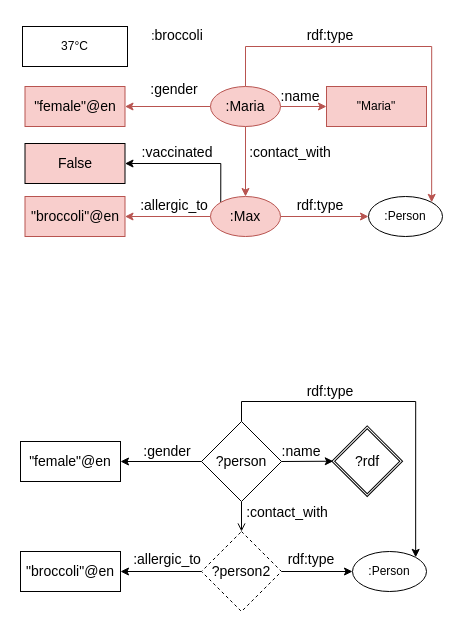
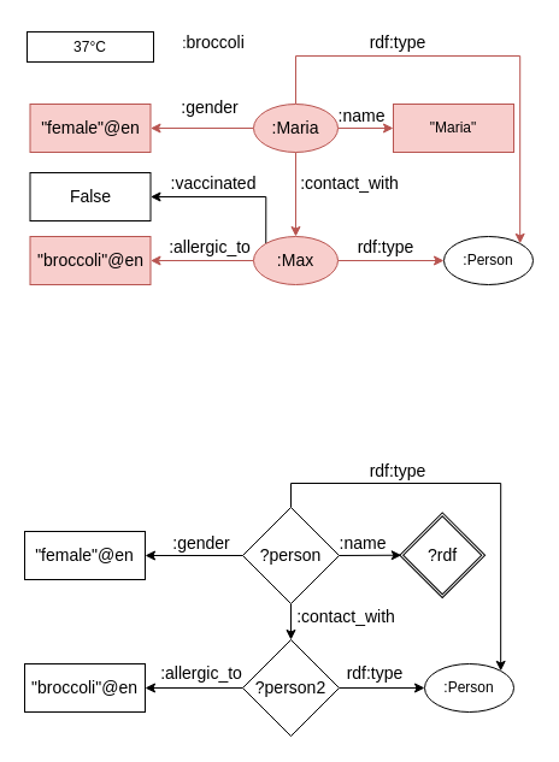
- <mxCell id="18" value="37°C" style="rounded=0;whiteSpace=wrap;html=1;" parent="1" vertex="1"><mxGeometry x="22" y="26" width="105" height="40" as="geometry" /></mxCell>
+ <mxCell id="18" value="37°C" style="rounded=0;whiteSpace=wrap;html=1;" parent="1" vertex="1"><mxGeometry x="22" y="26" width="105" height="25" as="geometry" /></mxCell>
- <mxCell id="14" value="&lt;font style=&quot;font-size: 14px&quot;&gt;False&lt;/font&gt;" style="rounded=0;whiteSpace=wrap;html=1;fillColor=#f8cecc;" parent="1" vertex="1"><mxGeometry x="24.5" y="143" width="100" height="40" as="geometry" /></mxCell>
+ <mxCell id="14" value="&lt;font style=&quot;font-size: 14px&quot;&gt;False&lt;/font&gt;" style="rounded=0;whiteSpace=wrap;html=1;" parent="1" vertex="1"><mxGeometry x="24.5" y="143" width="100" height="40" as="geometry" /></mxCell>
- <mxCell id="23" style="edgeStyle=orthogonalEdgeStyle;rounded=0;orthogonalLoop=1;jettySize=auto;html=1;exitX=0.5;exitY=1;exitDx=0;exitDy=0;entryX=0.5;entryY=0;entryDx=0;entryDy=0;fontSize=14;endArrow=open;" edge="1" parent="1" source="25" target="36"><mxGeometry relative="1" as="geometry" /></mxCell>
+ <mxCell id="23" style="edgeStyle=orthogonalEdgeStyle;rounded=0;orthogonalLoop=1;jettySize=auto;html=1;exitX=0.5;exitY=1;exitDx=0;exitDy=0;entryX=0.5;entryY=0;entryDx=0;entryDy=0;fontSize=14;" edge="1" parent="1" source="25" target="36"><mxGeometry relative="1" as="geometry" /></mxCell>
- <mxCell id="36" value="&lt;font style=&quot;font-size: 14px&quot;&gt;?person2&lt;/font&gt;" style="rhombus;whiteSpace=wrap;html=1;dashed=1;" vertex="1" parent="1"><mxGeometry x="201" y="531" width="80" height="80" as="geometry" /></mxCell>
+ <mxCell id="36" value="&lt;font style=&quot;font-size: 14px&quot;&gt;?person2&lt;/font&gt;" style="rhombus;whiteSpace=wrap;html=1;" vertex="1" parent="1"><mxGeometry x="201" y="531" width="80" height="80" as="geometry" /></mxCell>
